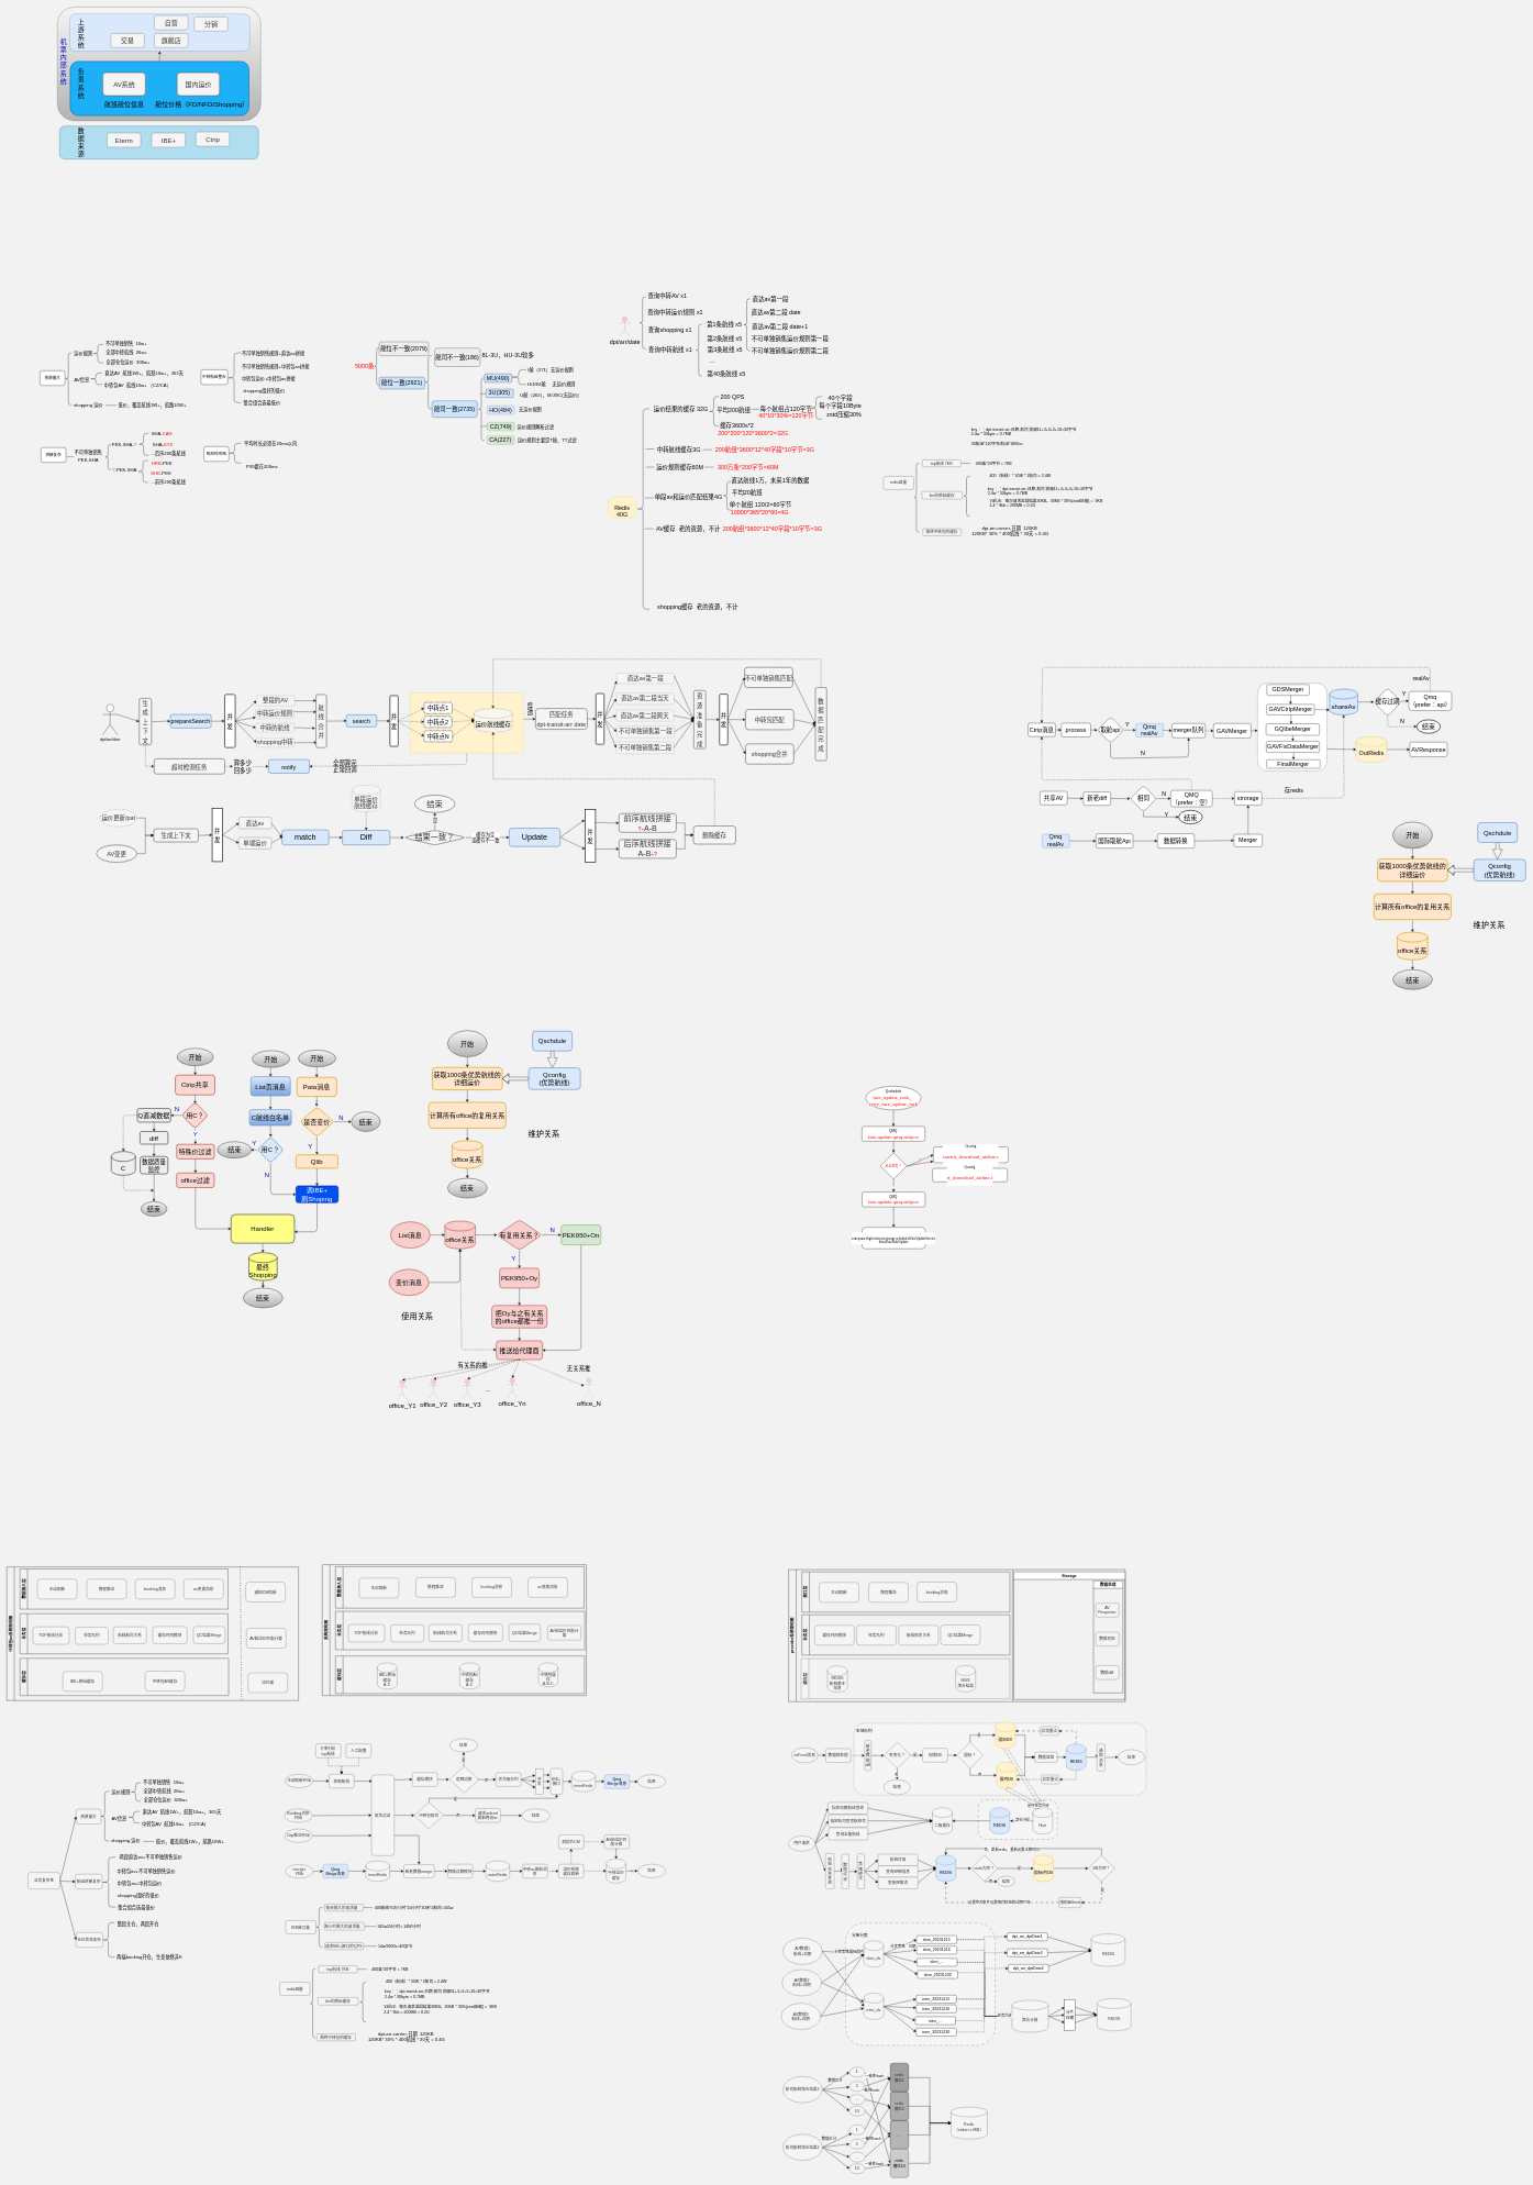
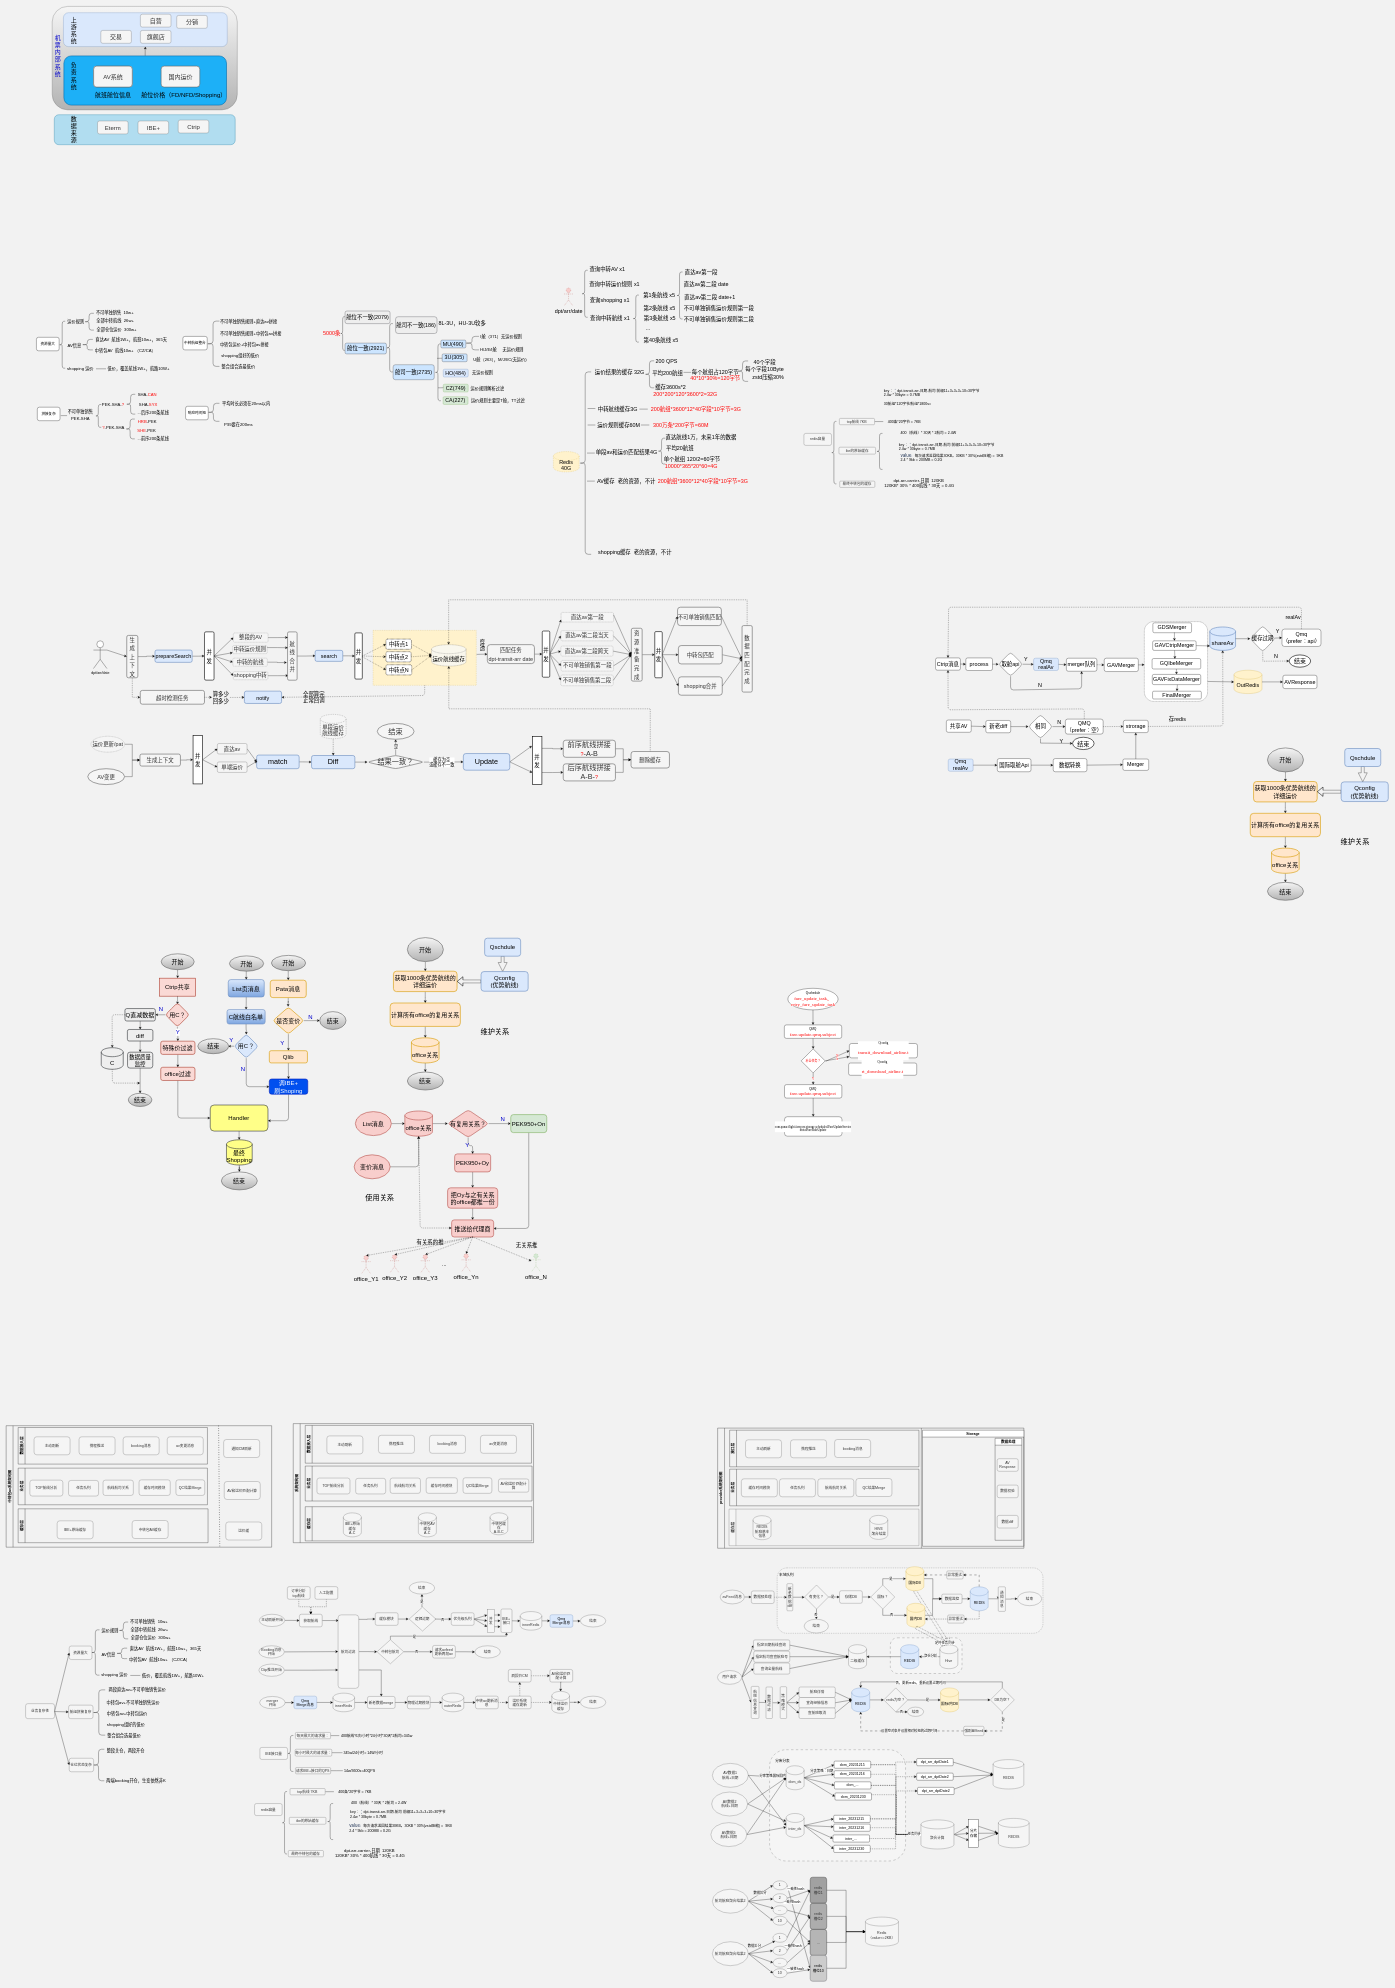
- <mxCell id="28" value="Ctrip共享" style="rounded=1;whiteSpace=wrap;html=1;strokeWidth=2;fontSize=20;fillColor=#fad9d5;strokeColor=#ae4132;" parent="1" vertex="1"><mxGeometry x="531.3" y="3259.25" width="120" height="60" as="geometry" /></mxCell>
+ <mxCell id="28" value="Ctrip共享" style="whiteSpace=wrap;html=1;strokeWidth=2;fontSize=20;fillColor=#fad9d5;strokeColor=#ae4132;rounded=0;" parent="1" vertex="1"><mxGeometry x="531.3" y="3259.25" width="120" height="60" as="geometry" /></mxCell>
- <mxCell id="91" value="有复用关系？" style="rhombus;whiteSpace=wrap;html=1;strokeWidth=2;fontSize=20;fillColor=#f8cecc;rounded=1;strokeColor=#b85450;" parent="1" vertex="1"><mxGeometry x="1507" y="3698" width="136" height="92" as="geometry" /></mxCell>
+ <mxCell id="91" value="有复用关系？" style="rhombus;whiteSpace=wrap;html=1;strokeWidth=2;fontSize=20;fillColor=#f8cecc;rounded=1;strokeColor=#b85450;" parent="1" vertex="1"><mxGeometry x="1492" y="3698" width="136" height="92" as="geometry" /></mxCell>
